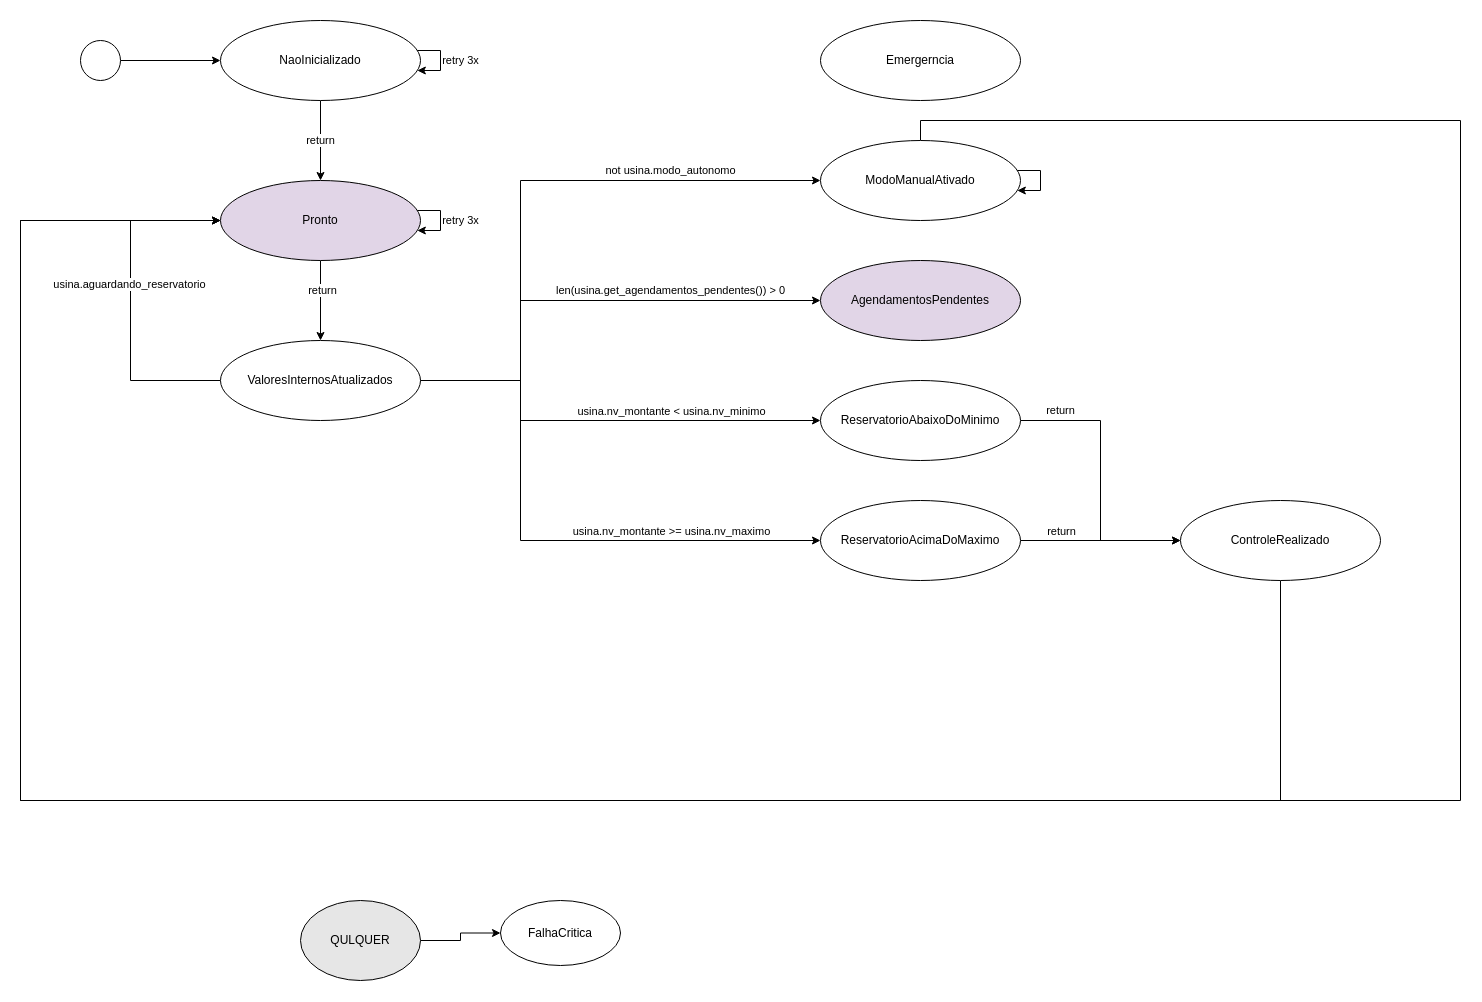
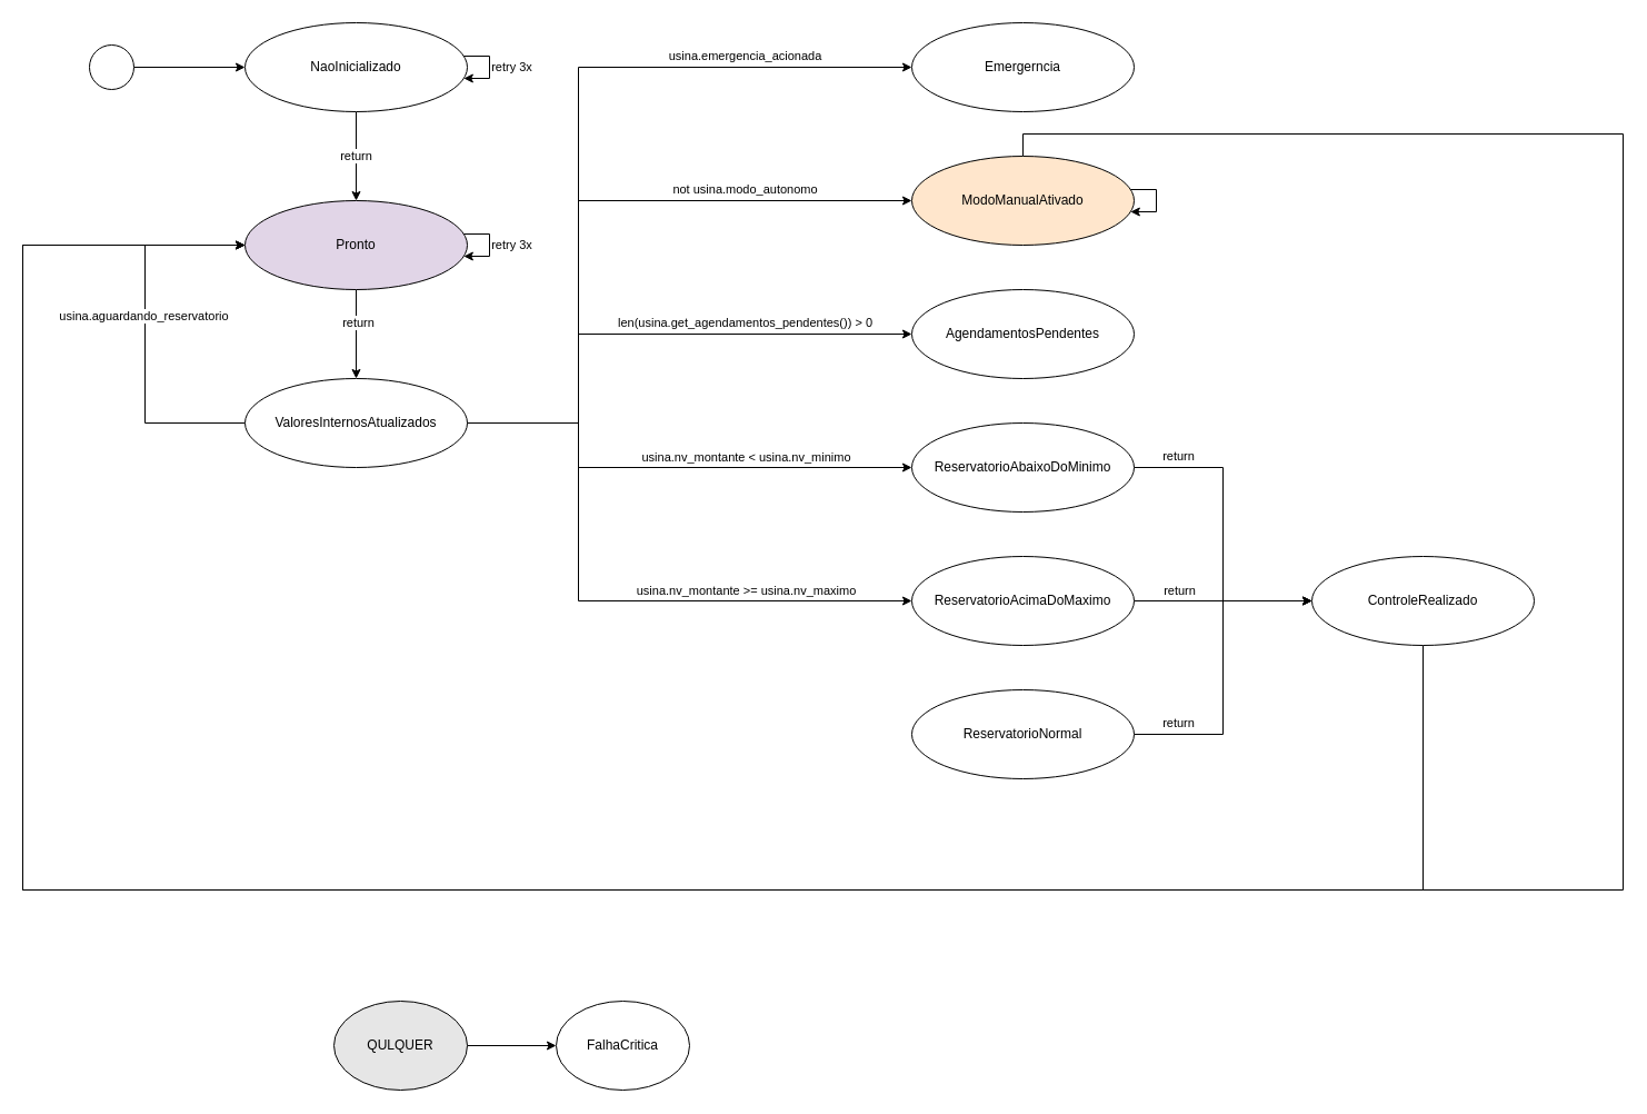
+ <mxCell id="12" value="usina.emergencia_acionada" style="edgeStyle=orthogonalEdgeStyle;rounded=0;orthogonalLoop=1;jettySize=auto;html=1;entryX=0;entryY=0.5;entryDx=0;entryDy=0;" edge="1" parent="1" source="19" target="20"><mxGeometry x="0.583" y="10" relative="1" as="geometry"><Array as="points"><mxPoint x="520" y="380" /><mxPoint x="520" y="60" /></Array><mxPoint as="offset" /></mxGeometry></mxCell>
- <mxCell id="22" value="ModoManualAtivado" style="ellipse;whiteSpace=wrap;html=1;" vertex="1" parent="1"><mxGeometry x="820" y="140" width="200" height="80" as="geometry" /></mxCell>
+ <mxCell id="22" value="ModoManualAtivado" style="ellipse;whiteSpace=wrap;html=1;fillColor=#ffe6cc;" vertex="1" parent="1"><mxGeometry x="820" y="140" width="200" height="80" as="geometry" /></mxCell>
- <mxCell id="23" value="AgendamentosPendentes" style="ellipse;whiteSpace=wrap;html=1;fillColor=#e1d5e7;" vertex="1" parent="1"><mxGeometry x="820" y="260" width="200" height="80" as="geometry" /></mxCell>
+ <mxCell id="23" value="AgendamentosPendentes" style="ellipse;whiteSpace=wrap;html=1;" vertex="1" parent="1"><mxGeometry x="820" y="260" width="200" height="80" as="geometry" /></mxCell>
+ <mxCell id="29" value="return" style="edgeStyle=orthogonalEdgeStyle;rounded=0;orthogonalLoop=1;jettySize=auto;html=1;" edge="1" parent="1" source="30" target="32"><mxGeometry x="-0.714" y="10" relative="1" as="geometry"><Array as="points"><mxPoint x="1100" y="660" /><mxPoint x="1100" y="540" /></Array><mxPoint as="offset" /></mxGeometry></mxCell>
+ <mxCell id="30" value="ReservatorioNormal" style="ellipse;whiteSpace=wrap;html=1;" vertex="1" parent="1"><mxGeometry x="820" y="620" width="200" height="80" as="geometry" /></mxCell>
- <mxCell id="9" value="FalhaCritica" style="ellipse;whiteSpace=wrap;html=1;" vertex="1" parent="1"><mxGeometry x="500" y="900" width="120" height="65" as="geometry" /></mxCell>
+ <mxCell id="9" value="FalhaCritica" style="ellipse;whiteSpace=wrap;html=1;" vertex="1" parent="1"><mxGeometry x="500" y="900" width="120" height="80" as="geometry" /></mxCell>
